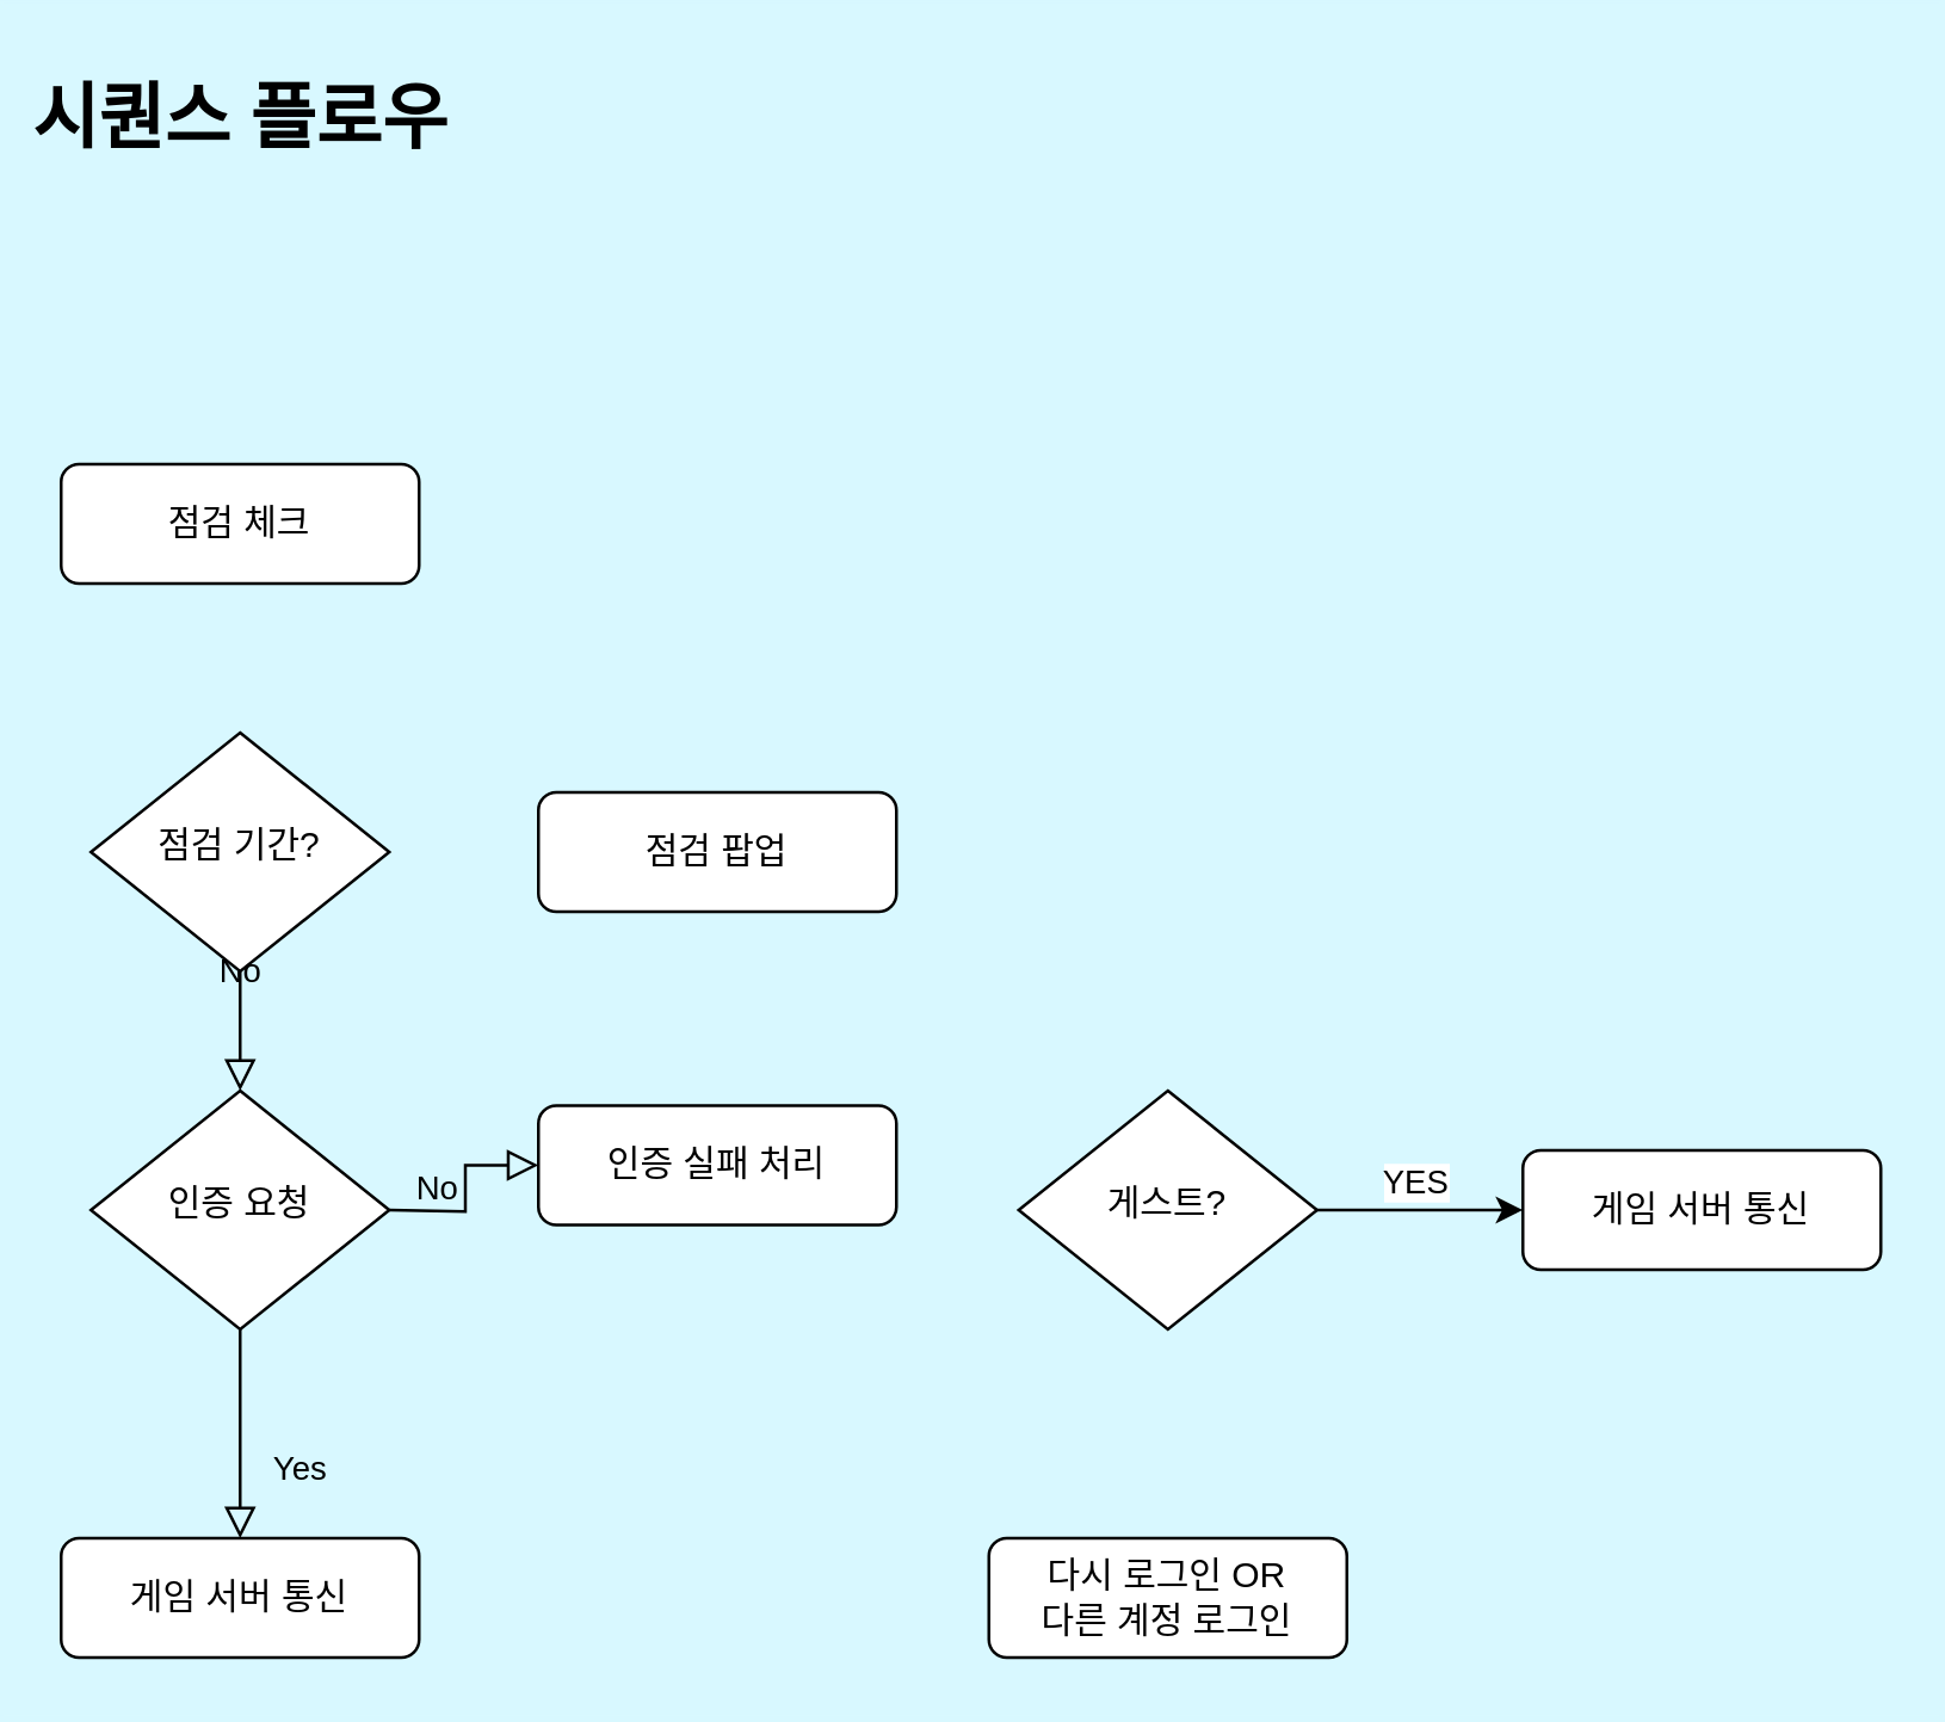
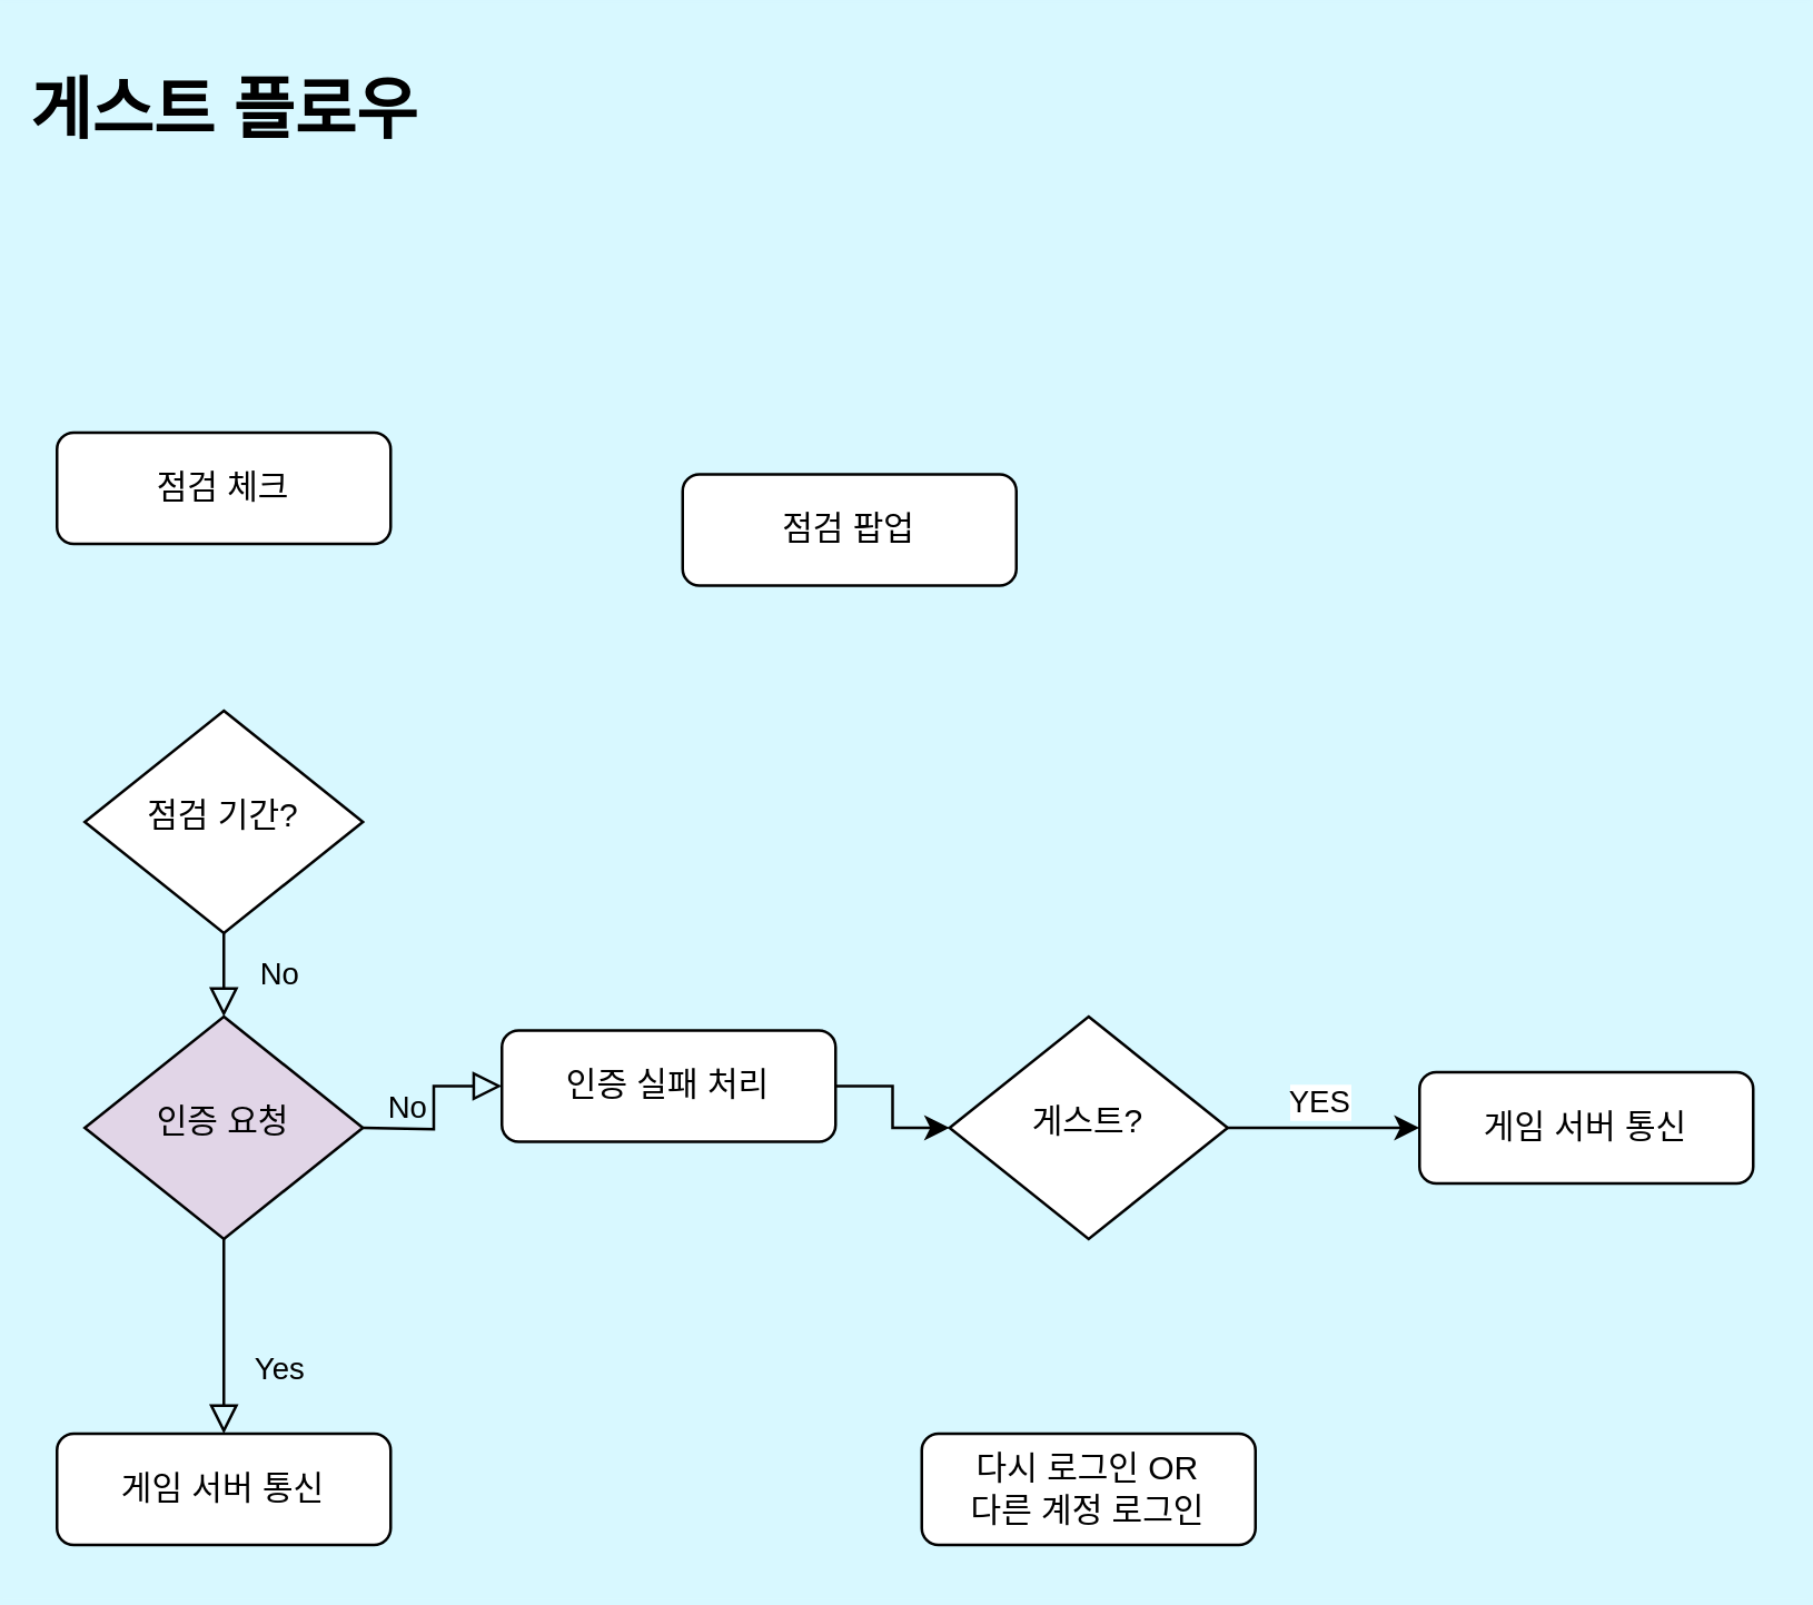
- <mxCell id="15" value="시퀀스 플로우" style="text;strokeColor=none;fillColor=none;html=1;fontSize=24;fontStyle=1;verticalAlign=middle;align=center;" vertex="1" parent="1"><mxGeometry x="30" y="20" width="100" height="40" as="geometry" /></mxCell>
+ <mxCell id="15" value="게스트 플로우" style="text;strokeColor=none;fillColor=none;html=1;fontSize=24;fontStyle=1;verticalAlign=middle;align=center;" vertex="1" parent="1"><mxGeometry x="30" y="20" width="100" height="40" as="geometry" /></mxCell>
- <mxCell id="4" value="점검 기간?" style="rhombus;whiteSpace=wrap;html=1;shadow=0;fontFamily=Helvetica;fontSize=12;align=center;strokeWidth=1;spacing=6;spacingTop=-4;" vertex="1" parent="1"><mxGeometry x="30" y="245" width="100" height="80" as="geometry" /></mxCell>
+ <mxCell id="4" value="점검 기간?" style="rhombus;whiteSpace=wrap;html=1;shadow=0;fontFamily=Helvetica;fontSize=12;align=center;strokeWidth=1;spacing=6;spacingTop=-4;" vertex="1" parent="1"><mxGeometry x="30" y="255" width="100" height="80" as="geometry" /></mxCell>
- <mxCell id="5" value="점검 팝업" style="rounded=1;whiteSpace=wrap;html=1;fontSize=12;glass=0;strokeWidth=1;shadow=0;" vertex="1" parent="1"><mxGeometry x="180" y="265" width="120" height="40" as="geometry" /></mxCell>
+ <mxCell id="5" value="점검 팝업" style="rounded=1;whiteSpace=wrap;html=1;fontSize=12;glass=0;strokeWidth=1;shadow=0;" vertex="1" parent="1"><mxGeometry x="245" y="170" width="120" height="40" as="geometry" /></mxCell>
+ <mxCell id="17" value="" style="edgeStyle=orthogonalEdgeStyle;rounded=0;orthogonalLoop=1;jettySize=auto;html=1;exitX=1;exitY=0.5;exitDx=0;exitDy=0;entryX=0;entryY=0.5;entryDx=0;entryDy=0;" edge="1" parent="1" source="9" target="12"><mxGeometry relative="1" as="geometry"><mxPoint x="520" y="415" as="targetPoint" /><mxPoint x="450" y="415" as="sourcePoint" /></mxGeometry></mxCell>
- <mxCell id="16" value="인증 요청" style="rhombus;whiteSpace=wrap;html=1;shadow=0;fontFamily=Helvetica;fontSize=12;align=center;strokeWidth=1;spacing=6;spacingTop=-4;" vertex="1" parent="1"><mxGeometry x="30" y="365" width="100" height="80" as="geometry" /></mxCell>
+ <mxCell id="16" value="인증 요청" style="rhombus;whiteSpace=wrap;html=1;shadow=0;fontFamily=Helvetica;fontSize=12;align=center;strokeWidth=1;spacing=6;spacingTop=-4;fillColor=#e1d5e7;" vertex="1" parent="1"><mxGeometry x="30" y="365" width="100" height="80" as="geometry" /></mxCell>
